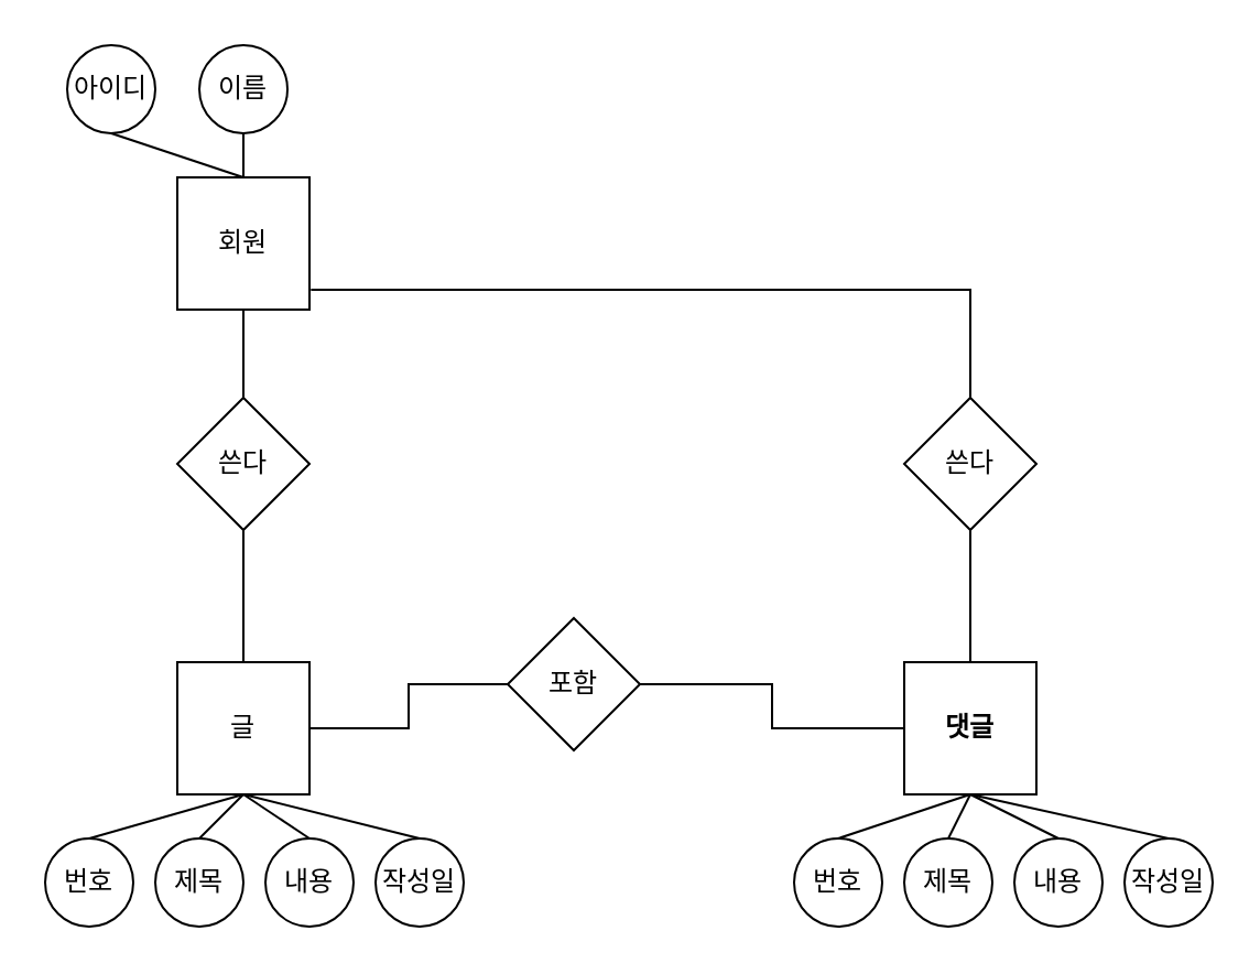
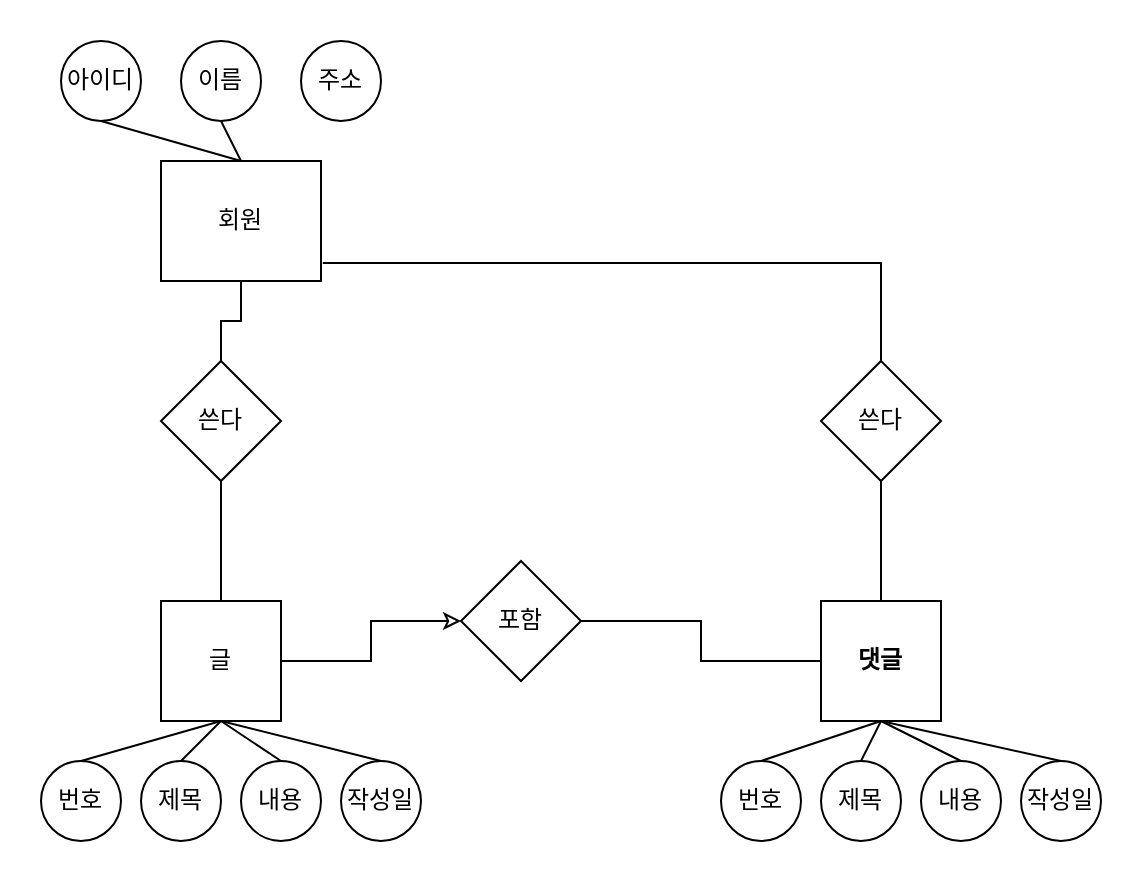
+ <mxCell id="13" value="주소" style="ellipse;whiteSpace=wrap;html=1;aspect=fixed;" vertex="1" parent="1"><mxGeometry x="150" y="20" width="40" height="40" as="geometry" /></mxCell>
- <mxCell id="4" value="회원" style="rounded=0;whiteSpace=wrap;html=1;strokeColor=default;" vertex="1" parent="1"><mxGeometry x="80" y="80" width="60" height="60" as="geometry" /></mxCell>
+ <mxCell id="4" value="회원" style="rounded=0;whiteSpace=wrap;html=1;strokeColor=default;" vertex="1" parent="1"><mxGeometry x="80" y="80" width="80" height="60" as="geometry" /></mxCell>
- <mxCell id="9" style="edgeStyle=orthogonalEdgeStyle;rounded=0;orthogonalLoop=1;jettySize=auto;html=1;entryX=0;entryY=0.5;entryDx=0;entryDy=0;endArrow=none;endFill=0;startArrow=none;startFill=0;" edge="1" parent="1" source="10" target="24"><mxGeometry relative="1" as="geometry" /></mxCell>
+ <mxCell id="9" style="edgeStyle=orthogonalEdgeStyle;rounded=0;orthogonalLoop=1;jettySize=auto;html=1;entryX=0;entryY=0.5;entryDx=0;entryDy=0;endArrow=classic;endFill=0;startArrow=none;startFill=0;" edge="1" parent="1" source="10" target="24"><mxGeometry relative="1" as="geometry" /></mxCell>
